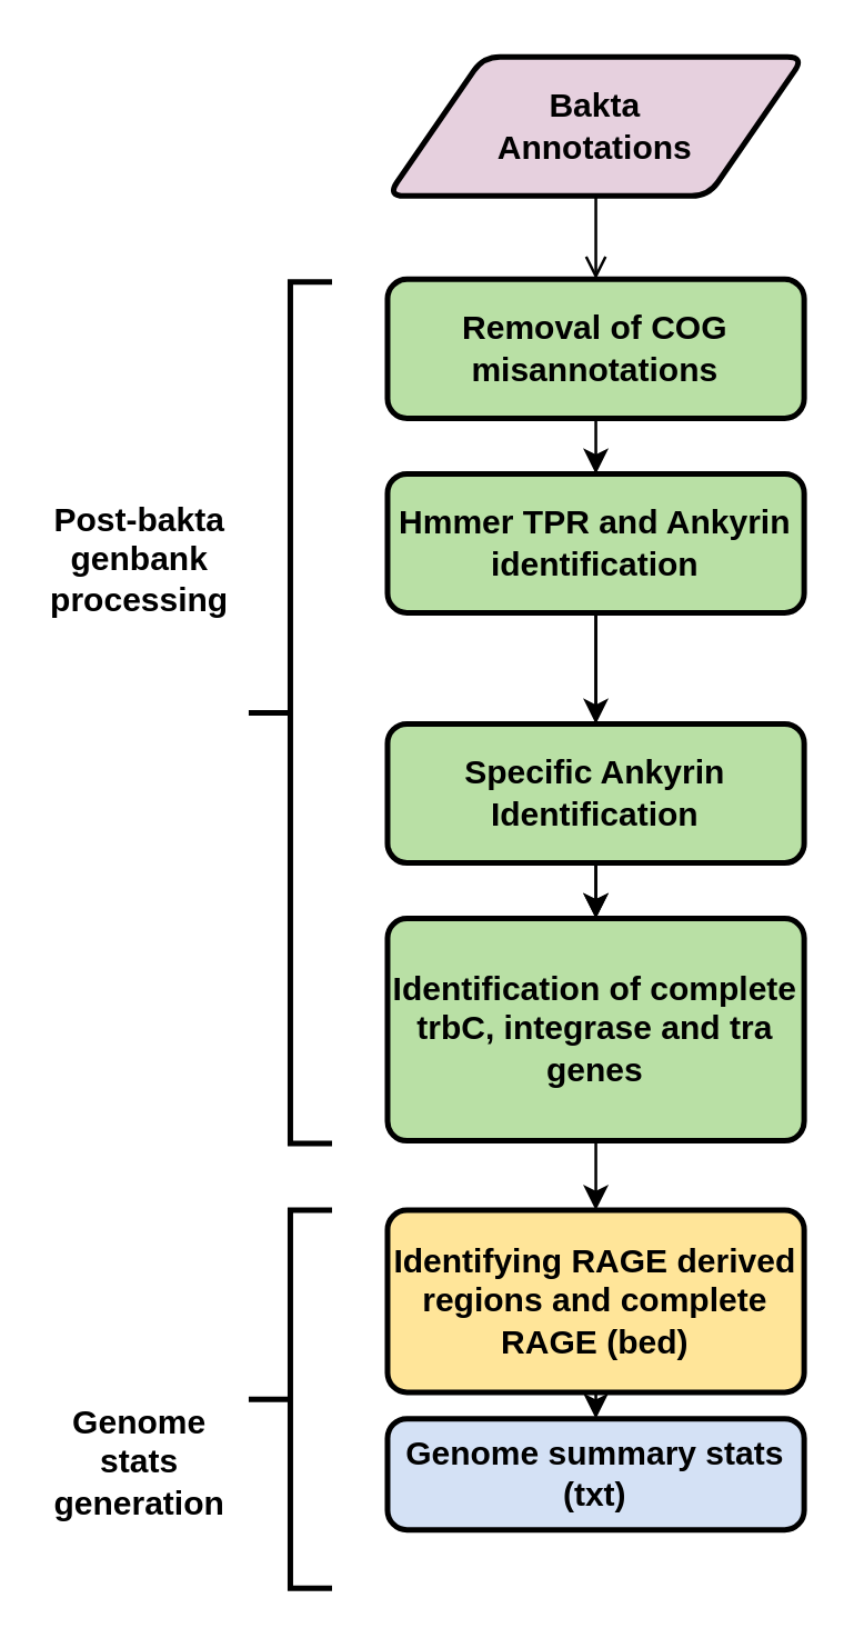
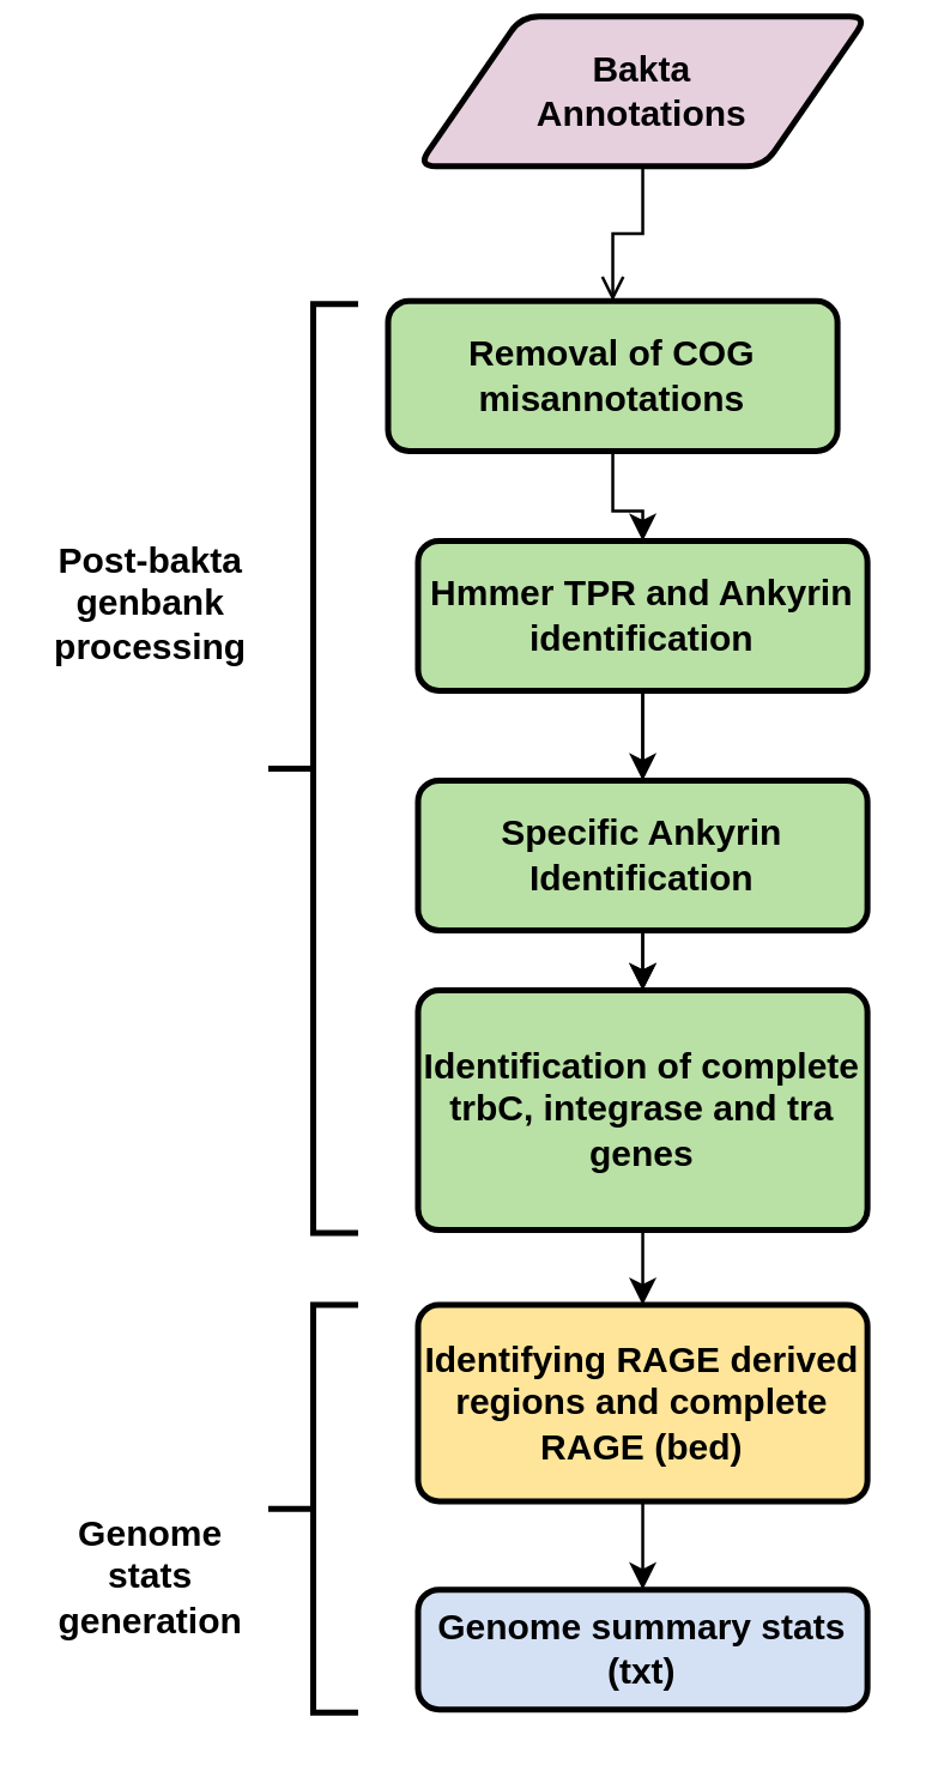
- <mxCell id="3" value="&lt;b&gt;Bakta&lt;/b&gt;&lt;div&gt;&lt;b&gt;Annotations&lt;/b&gt;&lt;/div&gt;" style="shape=parallelogram;html=1;strokeWidth=2;perimeter=parallelogramPerimeter;whiteSpace=wrap;rounded=1;arcSize=12;size=0.23;fillStyle=solid;fillColor=#E6D0DE;" vertex="1" parent="1"><mxGeometry x="139" y="20" width="150" height="50" as="geometry" /></mxCell>
+ <mxCell id="3" value="&lt;b&gt;Bakta&lt;/b&gt;&lt;div&gt;&lt;b&gt;Annotations&lt;/b&gt;&lt;/div&gt;" style="shape=parallelogram;html=1;strokeWidth=2;perimeter=parallelogramPerimeter;whiteSpace=wrap;rounded=1;arcSize=12;size=0.23;fillStyle=solid;fillColor=#E6D0DE;" vertex="1" parent="1"><mxGeometry x="139" y="5" width="150" height="50" as="geometry" /></mxCell>
- <mxCell id="5" value="&lt;b&gt;Removal of COG misannotations&lt;/b&gt;" style="rounded=1;whiteSpace=wrap;html=1;absoluteArcSize=1;arcSize=14;strokeWidth=2;fillColor=#B9E0A5;" vertex="1" parent="1"><mxGeometry x="139" y="100" width="150" height="50" as="geometry" /></mxCell>
+ <mxCell id="5" value="&lt;b&gt;Removal of COG misannotations&lt;/b&gt;" style="rounded=1;whiteSpace=wrap;html=1;absoluteArcSize=1;arcSize=14;strokeWidth=2;fillColor=#B9E0A5;" vertex="1" parent="1"><mxGeometry x="129" y="100" width="150" height="50" as="geometry" /></mxCell>
- <mxCell id="8" value="&lt;b&gt;Hmmer TPR and Ankyrin identification&lt;/b&gt;" style="rounded=1;whiteSpace=wrap;html=1;absoluteArcSize=1;arcSize=14;strokeWidth=2;fillColor=#B9E0A5;" vertex="1" parent="1"><mxGeometry x="139" y="170" width="150" height="50" as="geometry" /></mxCell>
+ <mxCell id="8" value="&lt;b&gt;Hmmer TPR and Ankyrin identification&lt;/b&gt;" style="rounded=1;whiteSpace=wrap;html=1;absoluteArcSize=1;arcSize=14;strokeWidth=2;fillColor=#B9E0A5;" vertex="1" parent="1"><mxGeometry x="139" y="180" width="150" height="50" as="geometry" /></mxCell>
- <mxCell id="15" value="&lt;b&gt;Genome summary stats (txt)&lt;/b&gt;" style="rounded=1;whiteSpace=wrap;html=1;absoluteArcSize=1;arcSize=14;strokeWidth=2;fillColor=#D4E1F5;" vertex="1" parent="1"><mxGeometry x="139" y="510" width="150" height="40" as="geometry" /></mxCell>
+ <mxCell id="15" value="&lt;b&gt;Genome summary stats (txt)&lt;/b&gt;" style="rounded=1;whiteSpace=wrap;html=1;absoluteArcSize=1;arcSize=14;strokeWidth=2;fillColor=#D4E1F5;" vertex="1" parent="1"><mxGeometry x="139" y="530" width="150" height="40" as="geometry" /></mxCell>
